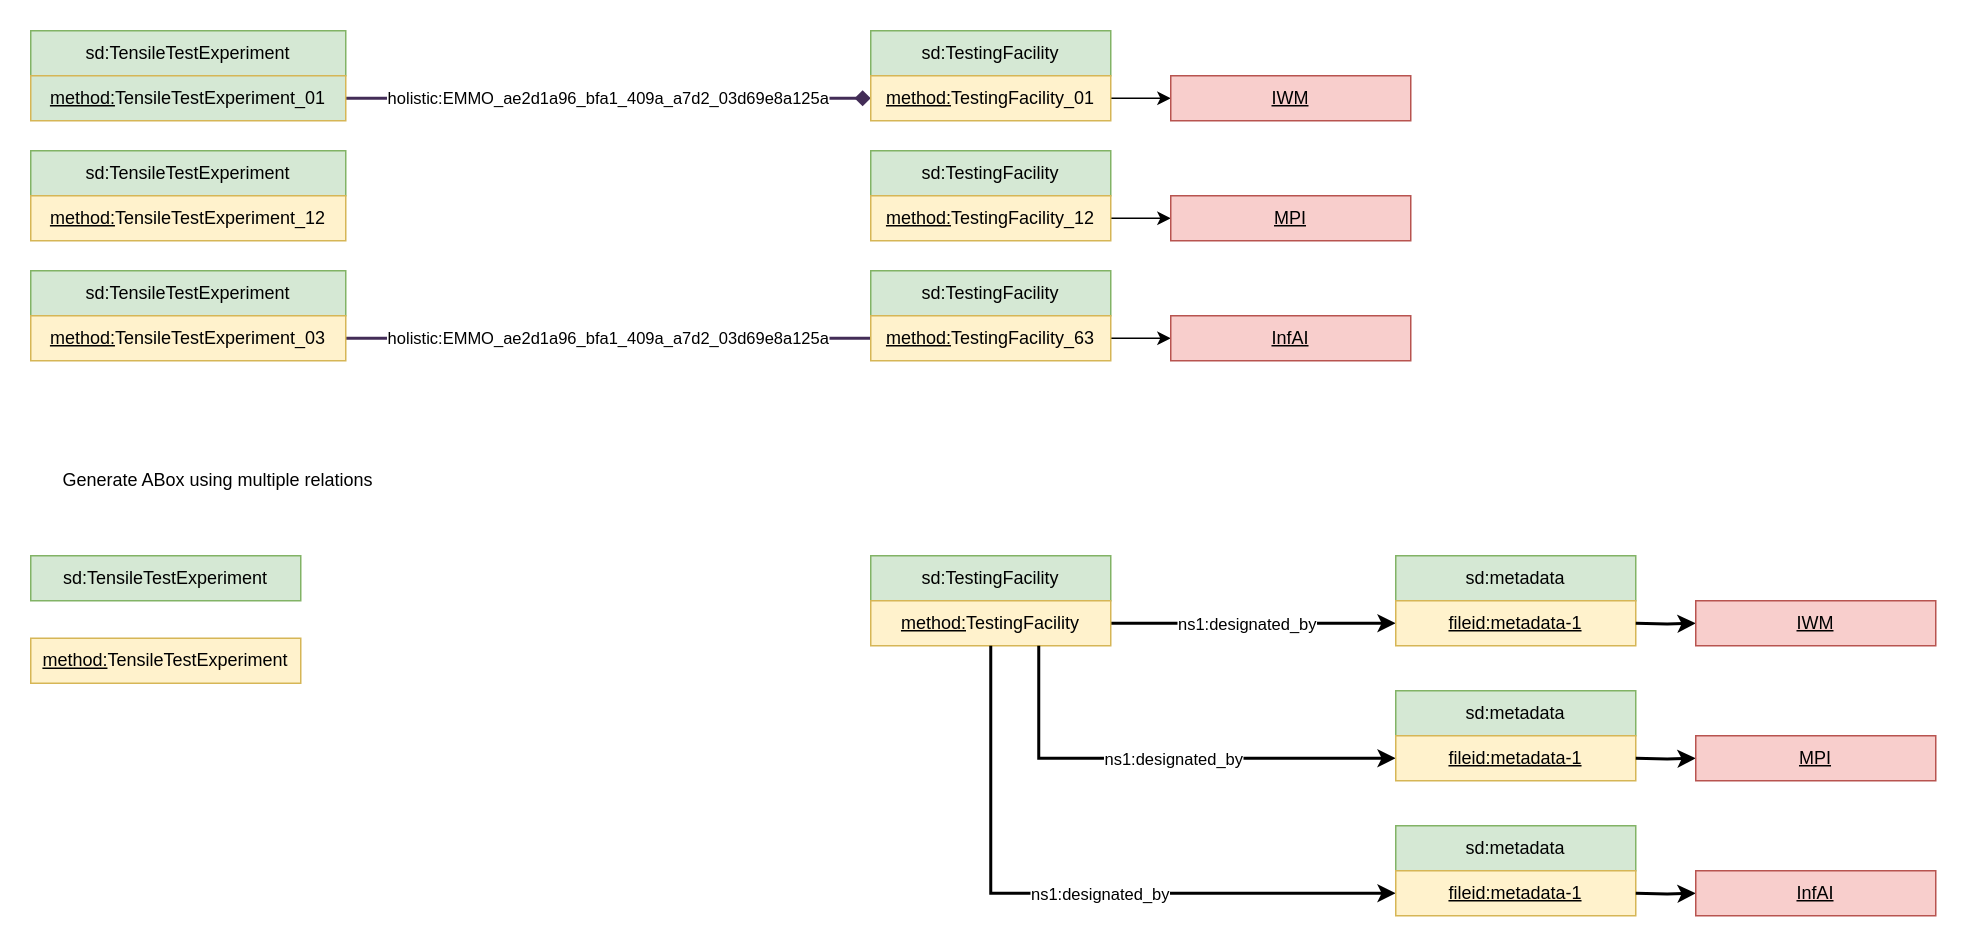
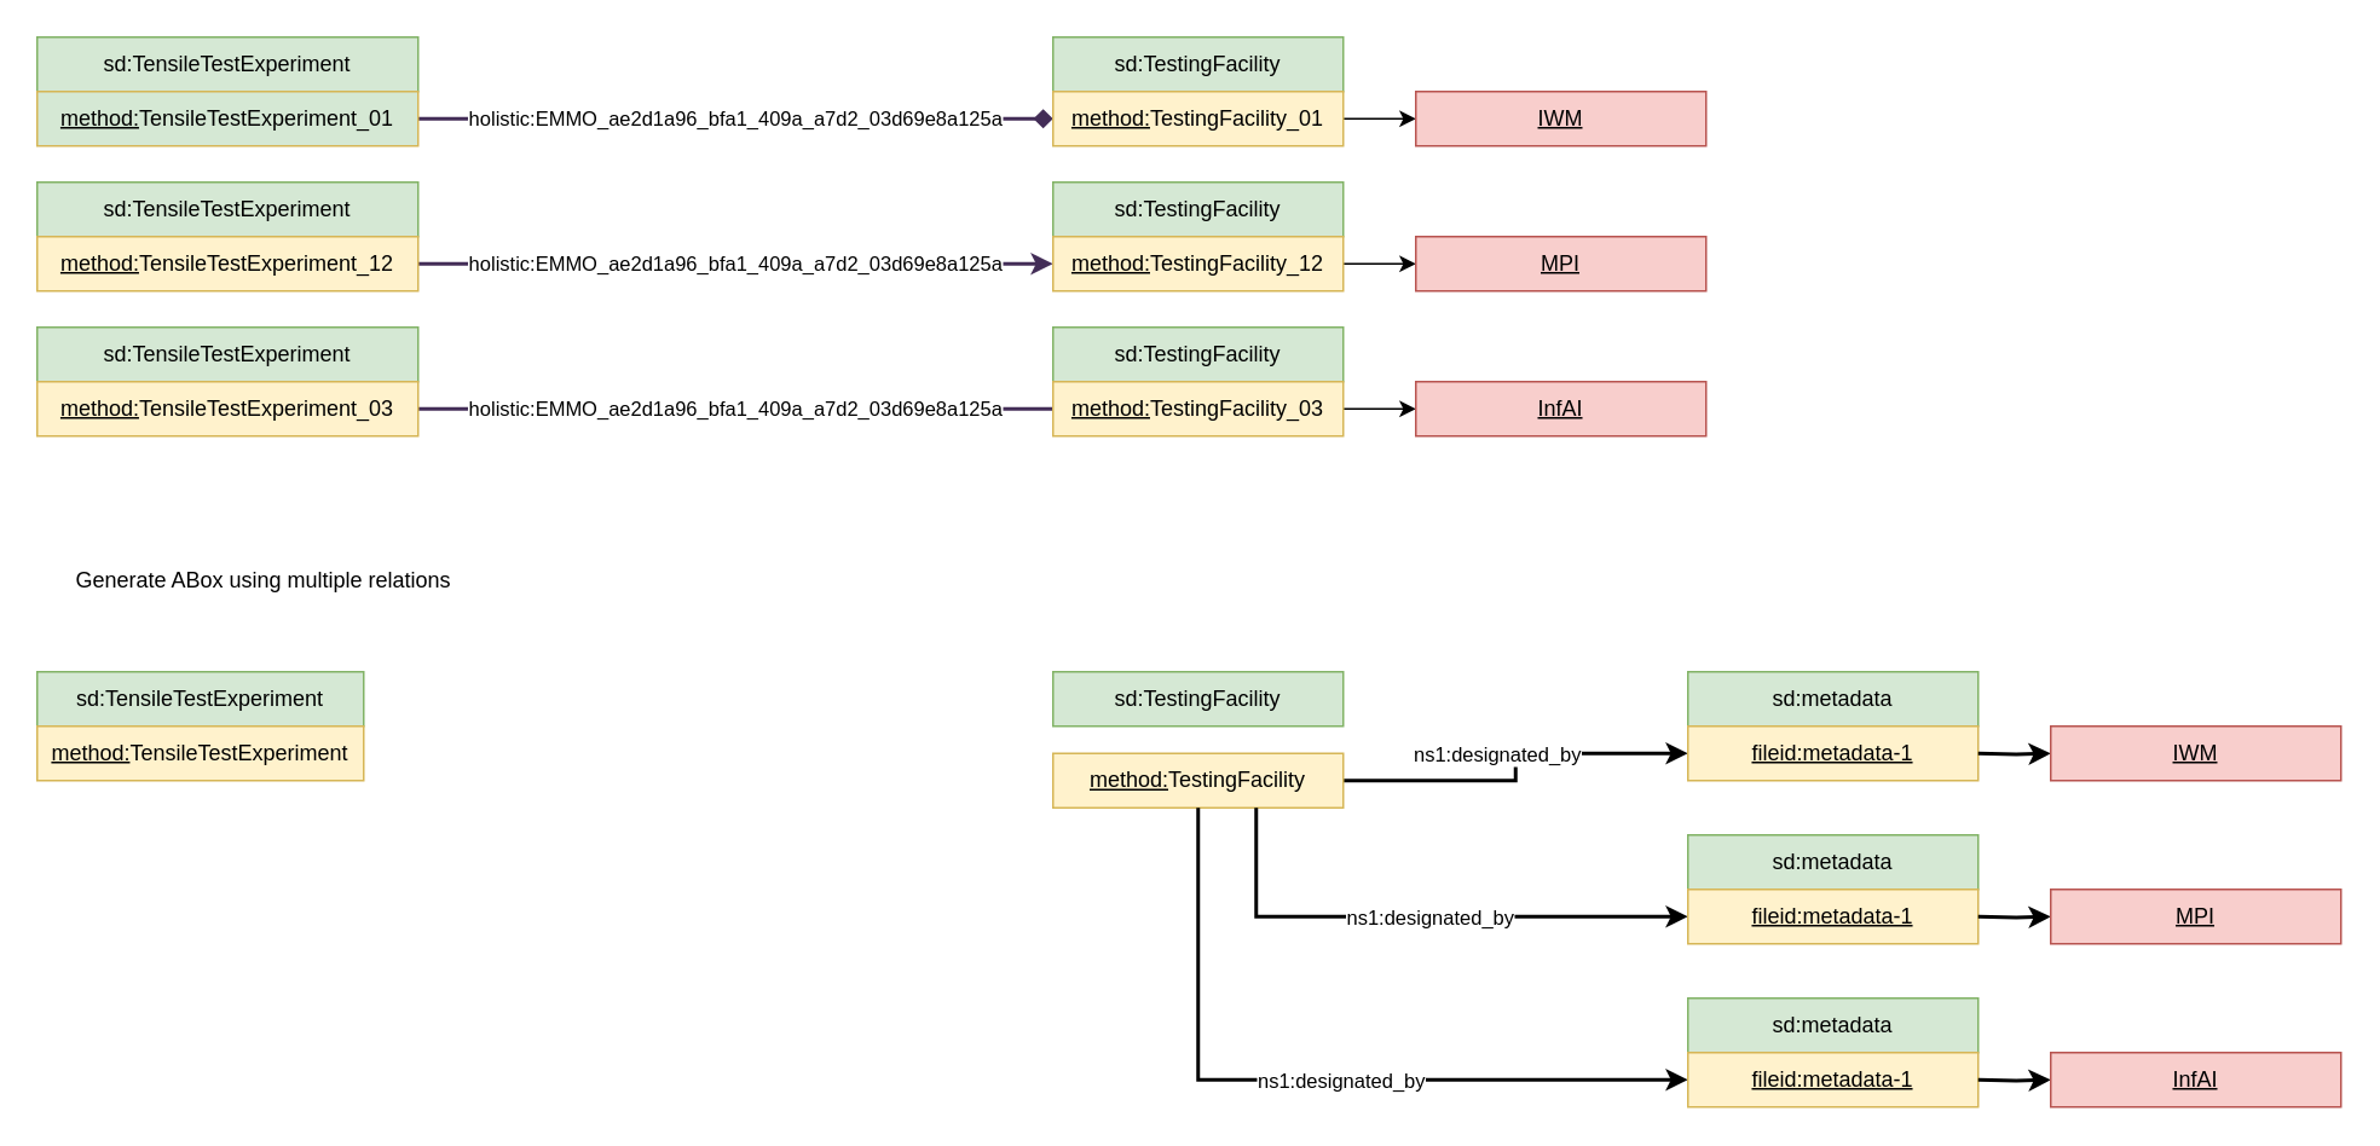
+ <mxCell id="9" value="&lt;span style=&quot;text-align: left&quot;&gt;holistic:EMMO_ae2d1a96_bfa1_409a_a7d2_03d69e8a125a&lt;/span&gt;" style="edgeStyle=orthogonalEdgeStyle;rounded=0;orthogonalLoop=1;jettySize=auto;html=1;entryX=0;entryY=0.5;entryDx=0;entryDy=0;strokeWidth=2;fillColor=#76608a;strokeColor=#432D57;" parent="1" source="10" target="13" edge="1"><mxGeometry relative="1" as="geometry" /></mxCell>
- <mxCell id="19" value="&lt;u&gt;method:&lt;/u&gt;TestingFacility_63" style="rounded=0;whiteSpace=wrap;html=1;snapToPoint=1;points=[[0.1,0],[0.2,0],[0.3,0],[0.4,0],[0.5,0],[0.6,0],[0.7,0],[0.8,0],[0.9,0],[0,0.1],[0,0.3],[0,0.5],[0,0.7],[0,0.9],[0.1,1],[0.2,1],[0.3,1],[0.4,1],[0.5,1],[0.6,1],[0.7,1],[0.8,1],[0.9,1],[1,0.1],[1,0.3],[1,0.5],[1,0.7],[1,0.9]];fillColor=#fff2cc;strokeColor=#d6b656;" parent="1" vertex="1"><mxGeometry x="580" y="210" width="160" height="30" as="geometry" /></mxCell>
+ <mxCell id="19" value="&lt;u&gt;method:&lt;/u&gt;TestingFacility_03" style="rounded=0;whiteSpace=wrap;html=1;snapToPoint=1;points=[[0.1,0],[0.2,0],[0.3,0],[0.4,0],[0.5,0],[0.6,0],[0.7,0],[0.8,0],[0.9,0],[0,0.1],[0,0.3],[0,0.5],[0,0.7],[0,0.9],[0.1,1],[0.2,1],[0.3,1],[0.4,1],[0.5,1],[0.6,1],[0.7,1],[0.8,1],[0.9,1],[1,0.1],[1,0.3],[1,0.5],[1,0.7],[1,0.9]];fillColor=#fff2cc;strokeColor=#d6b656;" parent="1" vertex="1"><mxGeometry x="580" y="210" width="160" height="30" as="geometry" /></mxCell>
- <mxCell id="28" value="&lt;u&gt;method:&lt;/u&gt;TestingFacility" style="rounded=0;whiteSpace=wrap;html=1;snapToPoint=1;points=[[0.1,0],[0.2,0],[0.3,0],[0.4,0],[0.5,0],[0.6,0],[0.7,0],[0.8,0],[0.9,0],[0,0.1],[0,0.3],[0,0.5],[0,0.7],[0,0.9],[0.1,1],[0.2,1],[0.3,1],[0.4,1],[0.5,1],[0.6,1],[0.7,1],[0.8,1],[0.9,1],[1,0.1],[1,0.3],[1,0.5],[1,0.7],[1,0.9]];fillColor=#fff2cc;strokeColor=#d6b656;" parent="1" vertex="1"><mxGeometry x="580" y="400" width="160" height="30" as="geometry" /></mxCell>
+ <mxCell id="28" value="&lt;u&gt;method:&lt;/u&gt;TestingFacility" style="rounded=0;whiteSpace=wrap;html=1;snapToPoint=1;points=[[0.1,0],[0.2,0],[0.3,0],[0.4,0],[0.5,0],[0.6,0],[0.7,0],[0.8,0],[0.9,0],[0,0.1],[0,0.3],[0,0.5],[0,0.7],[0,0.9],[0.1,1],[0.2,1],[0.3,1],[0.4,1],[0.5,1],[0.6,1],[0.7,1],[0.8,1],[0.9,1],[1,0.1],[1,0.3],[1,0.5],[1,0.7],[1,0.9]];fillColor=#fff2cc;strokeColor=#d6b656;" parent="1" vertex="1"><mxGeometry x="580" y="415" width="160" height="30" as="geometry" /></mxCell>
- <mxCell id="24" value="&lt;u&gt;method:&lt;/u&gt;TensileTestExperiment" style="rounded=0;whiteSpace=wrap;html=1;snapToPoint=1;points=[[0.1,0],[0.2,0],[0.3,0],[0.4,0],[0.5,0],[0.6,0],[0.7,0],[0.8,0],[0.9,0],[0,0.1],[0,0.3],[0,0.5],[0,0.7],[0,0.9],[0.1,1],[0.2,1],[0.3,1],[0.4,1],[0.5,1],[0.6,1],[0.7,1],[0.8,1],[0.9,1],[1,0.1],[1,0.3],[1,0.5],[1,0.7],[1,0.9]];fillColor=#fff2cc;strokeColor=#d6b656;" parent="1" vertex="1"><mxGeometry x="20" y="425" width="180" height="30" as="geometry" /></mxCell>
+ <mxCell id="24" value="&lt;u&gt;method:&lt;/u&gt;TensileTestExperiment" style="rounded=0;whiteSpace=wrap;html=1;snapToPoint=1;points=[[0.1,0],[0.2,0],[0.3,0],[0.4,0],[0.5,0],[0.6,0],[0.7,0],[0.8,0],[0.9,0],[0,0.1],[0,0.3],[0,0.5],[0,0.7],[0,0.9],[0.1,1],[0.2,1],[0.3,1],[0.4,1],[0.5,1],[0.6,1],[0.7,1],[0.8,1],[0.9,1],[1,0.1],[1,0.3],[1,0.5],[1,0.7],[1,0.9]];fillColor=#fff2cc;strokeColor=#d6b656;" parent="1" vertex="1"><mxGeometry x="20" y="400" width="180" height="30" as="geometry" /></mxCell>
